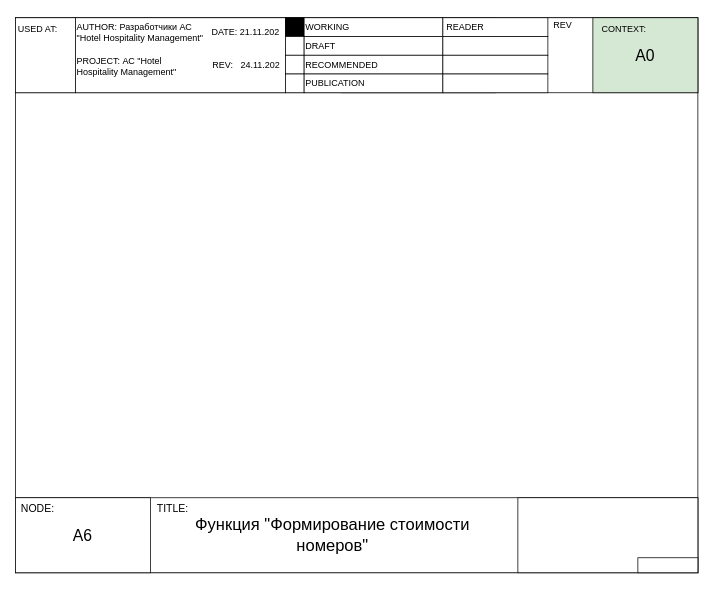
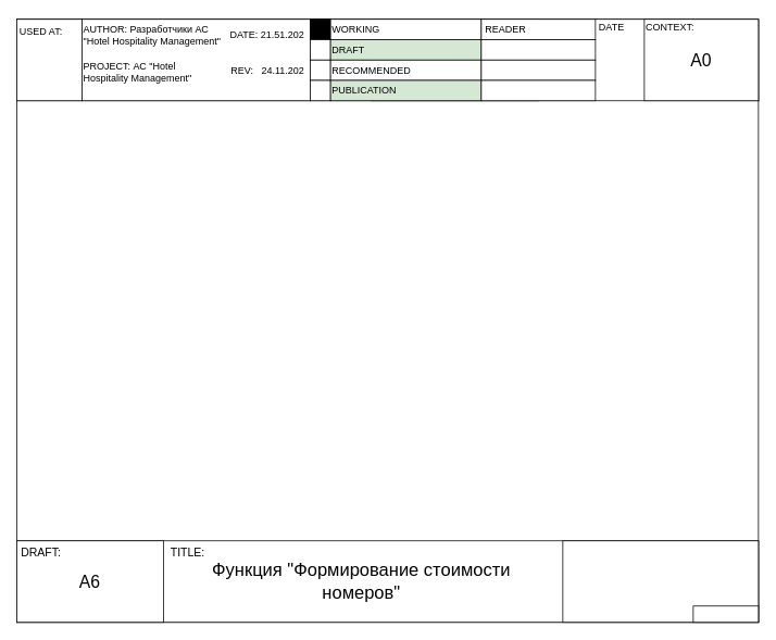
- <mxCell id="26" value="REV" style="text;html=1;strokeColor=none;fillColor=none;align=center;verticalAlign=middle;whiteSpace=wrap;rounded=0;fontSize=12;" parent="1" vertex="1"><mxGeometry x="720" y="20.5" width="60" height="25" as="geometry" /></mxCell>
+ <mxCell id="26" value="DATE" style="text;html=1;strokeColor=none;fillColor=none;align=center;verticalAlign=middle;whiteSpace=wrap;rounded=0;fontSize=12;" parent="1" vertex="1"><mxGeometry x="720" y="20.5" width="60" height="25" as="geometry" /></mxCell>
- <mxCell id="28" value="CONTEXT:" style="text;html=1;strokeColor=none;fillColor=none;align=left;verticalAlign=middle;whiteSpace=wrap;rounded=0;fontSize=12;" parent="1" vertex="1"><mxGeometry x="800" y="28" width="75" height="20" as="geometry" /></mxCell>
+ <mxCell id="28" value="CONTEXT:" style="text;html=1;strokeColor=none;fillColor=none;align=left;verticalAlign=middle;whiteSpace=wrap;rounded=0;fontSize=12;" parent="1" vertex="1"><mxGeometry x="790" y="23" width="75" height="20" as="geometry" /></mxCell>
- <mxCell id="9" value="DATE: 21.11.202" style="text;html=1;strokeColor=none;fillColor=none;align=left;verticalAlign=middle;whiteSpace=wrap;rounded=0;fontSize=12;" parent="1" vertex="1"><mxGeometry x="280" y="23" width="111" height="40" as="geometry" /></mxCell>
+ <mxCell id="9" value="DATE: 21.51.202" style="text;html=1;strokeColor=none;fillColor=none;align=left;verticalAlign=middle;whiteSpace=wrap;rounded=0;fontSize=12;" parent="1" vertex="1"><mxGeometry x="280" y="23" width="111" height="40" as="geometry" /></mxCell>
- <mxCell id="18" value="DRAFT" style="rounded=0;whiteSpace=wrap;html=1;strokeColor=default;fontSize=12;align=left;" parent="1" vertex="1"><mxGeometry x="405" y="48" width="185" height="25" as="geometry" /></mxCell>
+ <mxCell id="18" value="DRAFT" style="rounded=0;whiteSpace=wrap;html=1;strokeColor=default;fontSize=12;align=left;fillColor=#d5e8d4;" parent="1" vertex="1"><mxGeometry x="405" y="48" width="185" height="25" as="geometry" /></mxCell>
- <mxCell id="27" value="&lt;span style=&quot;font-size: 21px;&quot;&gt;A0&lt;/span&gt;" style="rounded=0;whiteSpace=wrap;html=1;strokeColor=default;fontSize=12;fillColor=#d5e8d4;" parent="1" vertex="1"><mxGeometry x="790" y="23" width="140" height="100" as="geometry" /></mxCell>
+ <mxCell id="27" value="&lt;span style=&quot;font-size: 21px;&quot;&gt;A0&lt;/span&gt;" style="rounded=0;whiteSpace=wrap;html=1;strokeColor=default;fontSize=12;" parent="1" vertex="1"><mxGeometry x="790" y="23" width="140" height="100" as="geometry" /></mxCell>
- <mxCell id="20" value="PUBLICATION" style="rounded=0;whiteSpace=wrap;html=1;strokeColor=default;fontSize=12;align=left;" parent="1" vertex="1"><mxGeometry x="405" y="98" width="185" height="25" as="geometry" /></mxCell>
+ <mxCell id="20" value="PUBLICATION" style="rounded=0;whiteSpace=wrap;html=1;strokeColor=default;fontSize=12;align=left;fillColor=#d5e8d4;" parent="1" vertex="1"><mxGeometry x="405" y="98" width="185" height="25" as="geometry" /></mxCell>
- <mxCell id="31" value="NODE:" style="text;html=1;strokeColor=none;fillColor=none;align=center;verticalAlign=middle;whiteSpace=wrap;rounded=0;fontSize=14;" parent="1" vertex="1"><mxGeometry x="20" y="663" width="60" height="30" as="geometry" /></mxCell>
+ <mxCell id="31" value="DRAFT:" style="text;html=1;strokeColor=none;fillColor=none;align=center;verticalAlign=middle;whiteSpace=wrap;rounded=0;fontSize=14;" parent="1" vertex="1"><mxGeometry x="20" y="663" width="60" height="30" as="geometry" /></mxCell>
